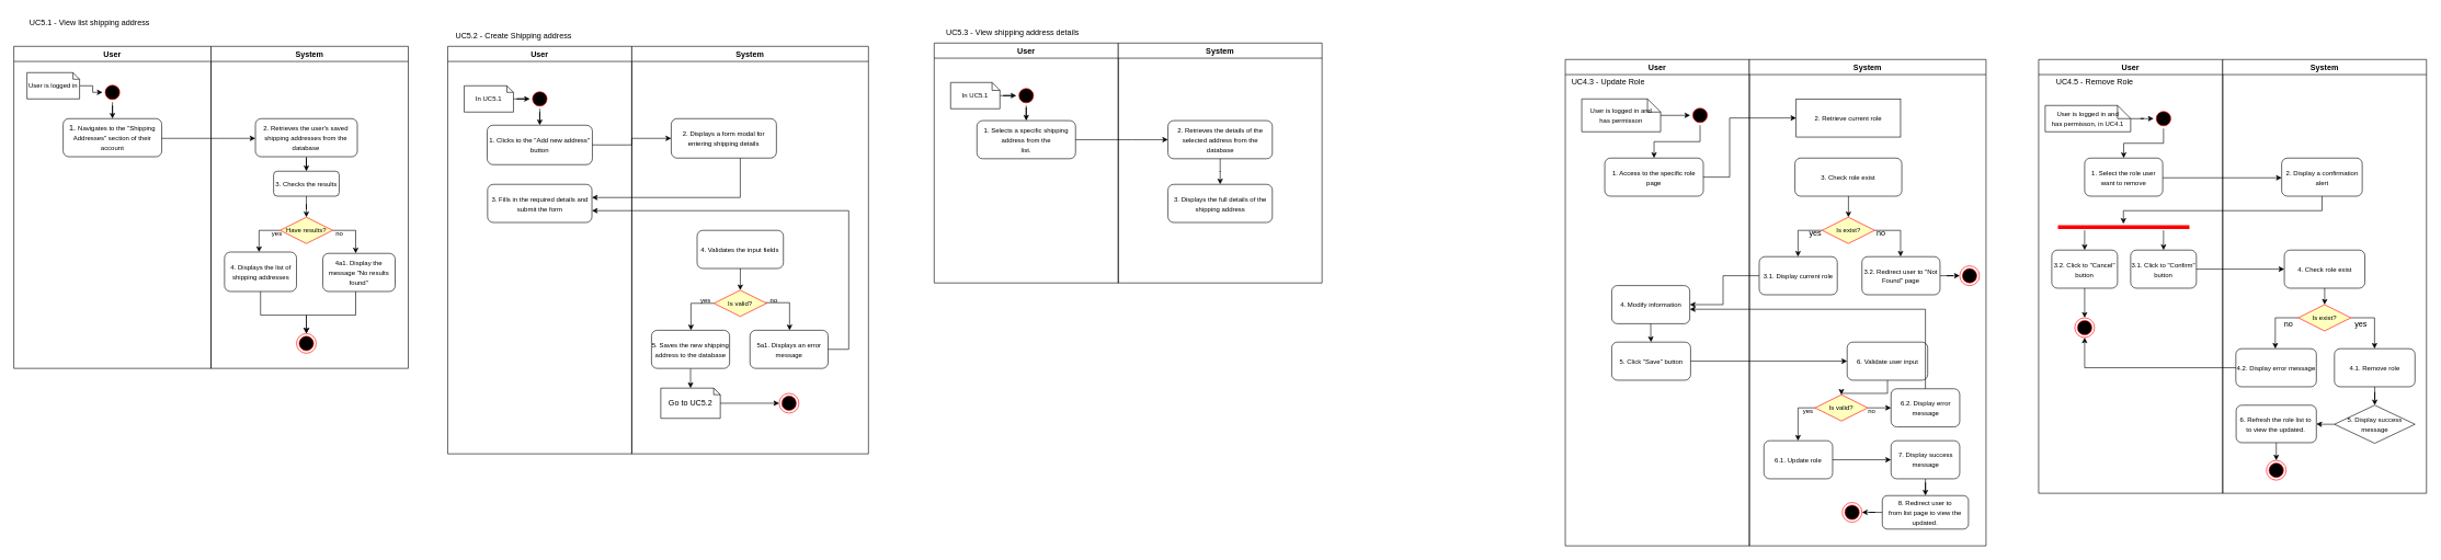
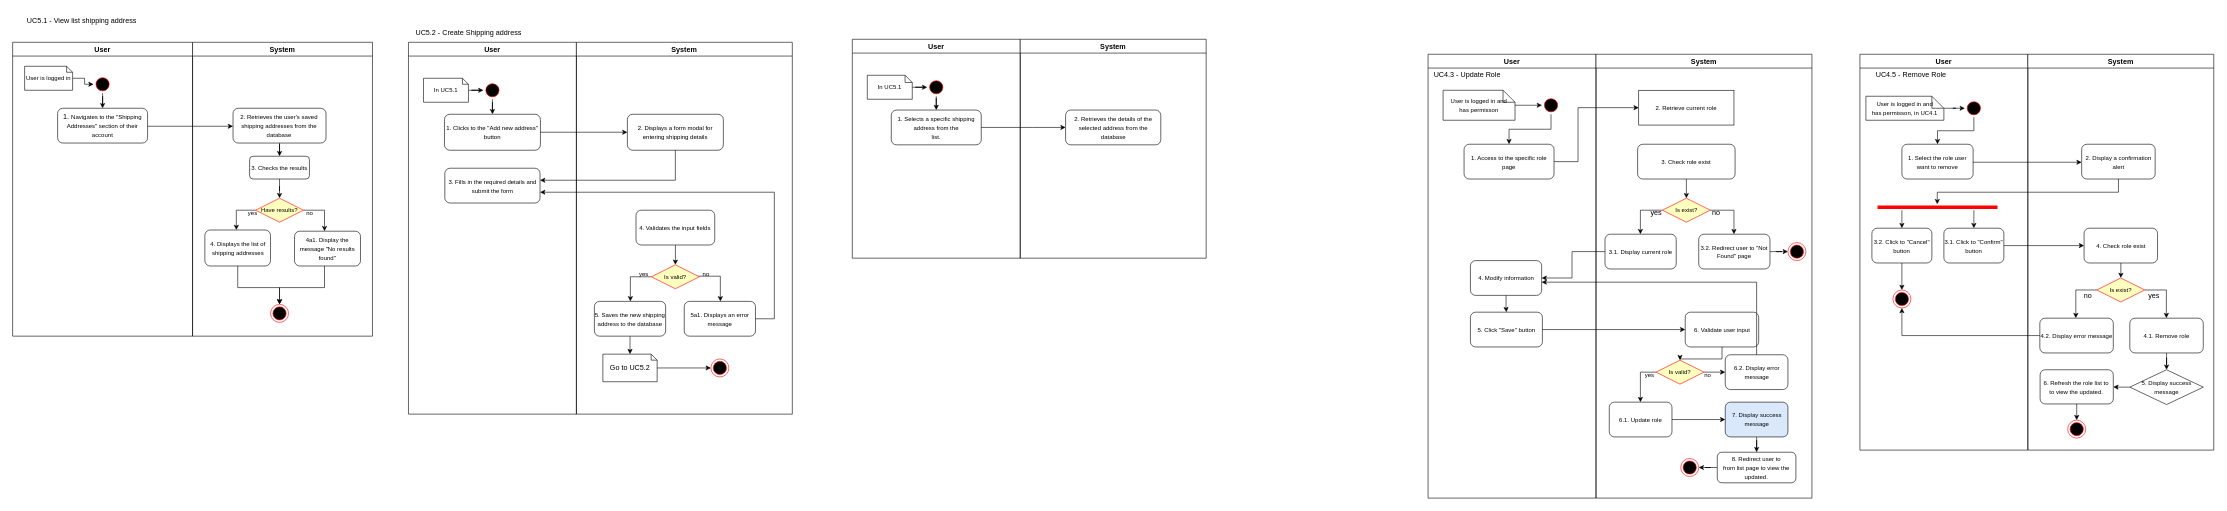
- <mxCell id="139" value="UC5.3 - View shipping address details" style="text;html=1;align=center;verticalAlign=middle;resizable=0;points=[];autosize=1;strokeColor=none;fillColor=none;" vertex="1" parent="1"><mxGeometry x="1424" y="35" width="230" height="30" as="geometry" /></mxCell>
- <mxCell id="83" value="&lt;span style=&quot;color: rgb(0, 0, 0); font-family: Helvetica; font-size: 10px; font-style: normal; font-variant-ligatures: normal; font-variant-caps: normal; font-weight: 400; letter-spacing: normal; orphans: 2; text-align: center; text-indent: 0px; text-transform: none; widows: 2; word-spacing: 0px; -webkit-text-stroke-width: 0px; background-color: rgb(251, 251, 251); text-decoration-thickness: initial; text-decoration-style: initial; text-decoration-color: initial; float: none; display: inline !important;&quot;&gt;2. Displays a form modal for entering shipping details&lt;/span&gt;" style="rounded=1;whiteSpace=wrap;html=1;verticalAlign=middle;" vertex="1" parent="73"><mxGeometry x="60" y="110" width="160" height="60" as="geometry" /></mxCell>
+ <mxCell id="83" value="&lt;span style=&quot;color: rgb(0, 0, 0); font-family: Helvetica; font-size: 10px; font-style: normal; font-variant-ligatures: normal; font-variant-caps: normal; font-weight: 400; letter-spacing: normal; orphans: 2; text-align: center; text-indent: 0px; text-transform: none; widows: 2; word-spacing: 0px; -webkit-text-stroke-width: 0px; background-color: rgb(251, 251, 251); text-decoration-thickness: initial; text-decoration-style: initial; text-decoration-color: initial; float: none; display: inline !important;&quot;&gt;2. Displays a form modal for entering shipping details&lt;/span&gt;" style="rounded=1;whiteSpace=wrap;html=1;verticalAlign=middle;" vertex="1" parent="73"><mxGeometry x="85" y="120" width="160" height="60" as="geometry" /></mxCell>
- <mxCell id="135" value="" style="edgeStyle=orthogonalEdgeStyle;rounded=0;orthogonalLoop=1;jettySize=auto;html=1;" edge="1" parent="134" source="136" target="137"><mxGeometry relative="1" as="geometry" /></mxCell>
- <mxCell id="137" value="&lt;font style=&quot;font-size: 10px;&quot;&gt;&lt;font style=&quot;font-size: 10px;&quot;&gt;3. Displays the full details of the shipping address&lt;/font&gt;&lt;/font&gt;" style="rounded=1;whiteSpace=wrap;html=1;verticalAlign=middle;" vertex="1" parent="134"><mxGeometry x="75.63" y="215" width="158.75" height="58" as="geometry" /></mxCell>
- <mxCell id="45" value="&lt;font style=&quot;font-size: 10px;&quot;&gt;7. Display success message&lt;/font&gt;" style="rounded=1;whiteSpace=wrap;html=1;verticalAlign=middle;" parent="34" vertex="1"><mxGeometry x="215.5" y="580" width="104.5" height="58" as="geometry" /></mxCell>
+ <mxCell id="45" value="&lt;font style=&quot;font-size: 10px;&quot;&gt;7. Display success message&lt;/font&gt;" style="rounded=1;whiteSpace=wrap;html=1;verticalAlign=middle;fillColor=#dae8fc;" parent="34" vertex="1"><mxGeometry x="215.5" y="580" width="104.5" height="58" as="geometry" /></mxCell>
